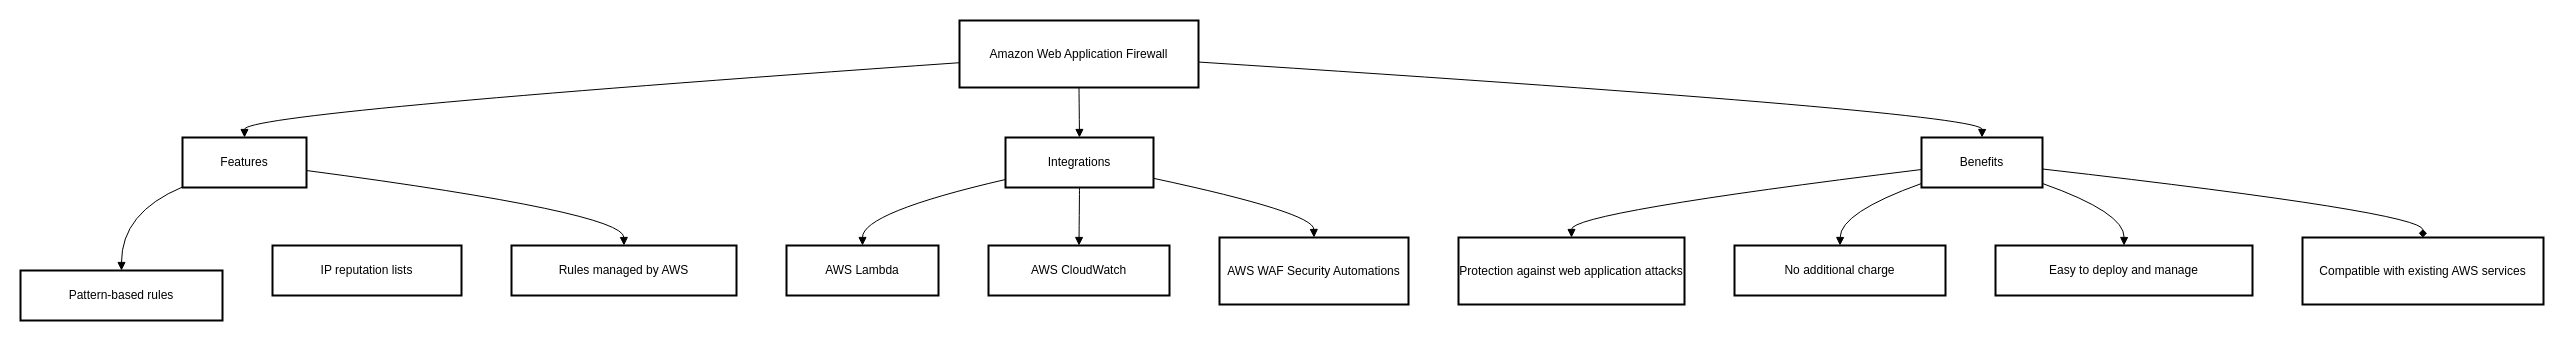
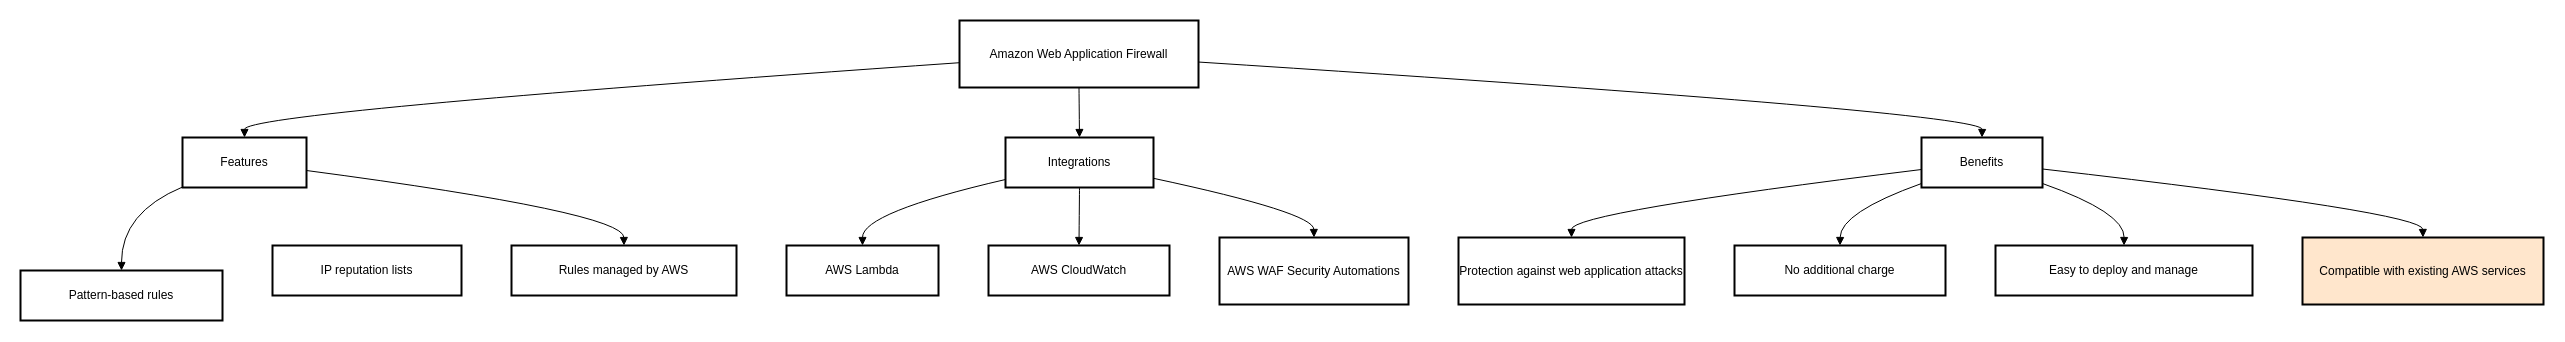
- <mxCell id="27" value="" style="curved=1;startArrow=none;endArrow=diamond;exitX=1;exitY=0.63;entryX=0.5;entryY=-0.01;" edge="1" parent="1" source="5" target="15"><mxGeometry relative="1" as="geometry"><Array as="points"><mxPoint x="2422" y="212" /></Array></mxGeometry></mxCell>
+ <mxCell id="27" value="" style="curved=1;startArrow=none;endArrow=block;exitX=1;exitY=0.63;entryX=0.5;entryY=-0.01;" edge="1" parent="1" source="5" target="15"><mxGeometry relative="1" as="geometry"><Array as="points"><mxPoint x="2422" y="212" /></Array></mxGeometry></mxCell>
- <mxCell id="15" value="Compatible with existing AWS services" style="whiteSpace=wrap;strokeWidth=2;" vertex="1" parent="1"><mxGeometry x="2302" y="237" width="241" height="67" as="geometry" /></mxCell>
+ <mxCell id="15" value="Compatible with existing AWS services" style="whiteSpace=wrap;strokeWidth=2;fillColor=#ffe6cc;" vertex="1" parent="1"><mxGeometry x="2302" y="237" width="241" height="67" as="geometry" /></mxCell>
